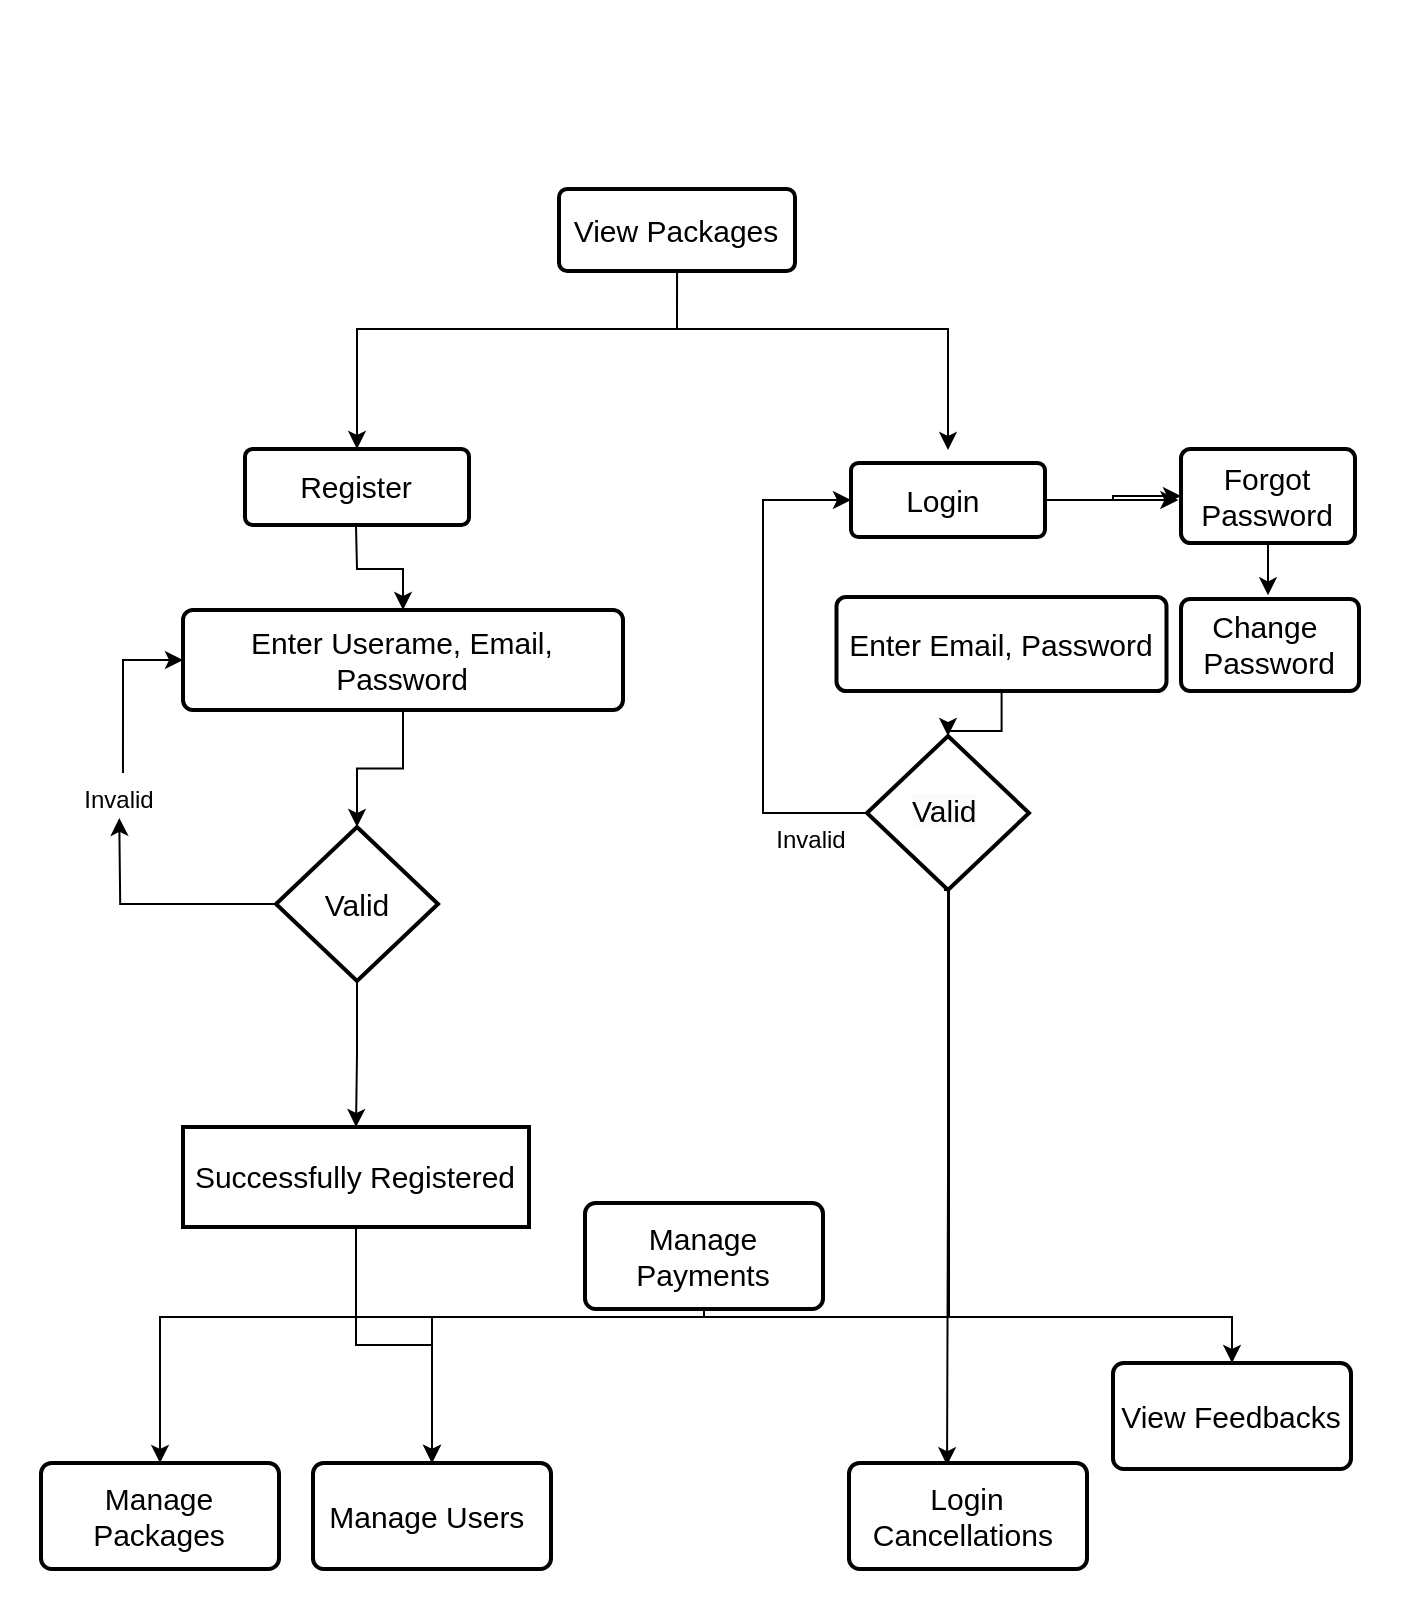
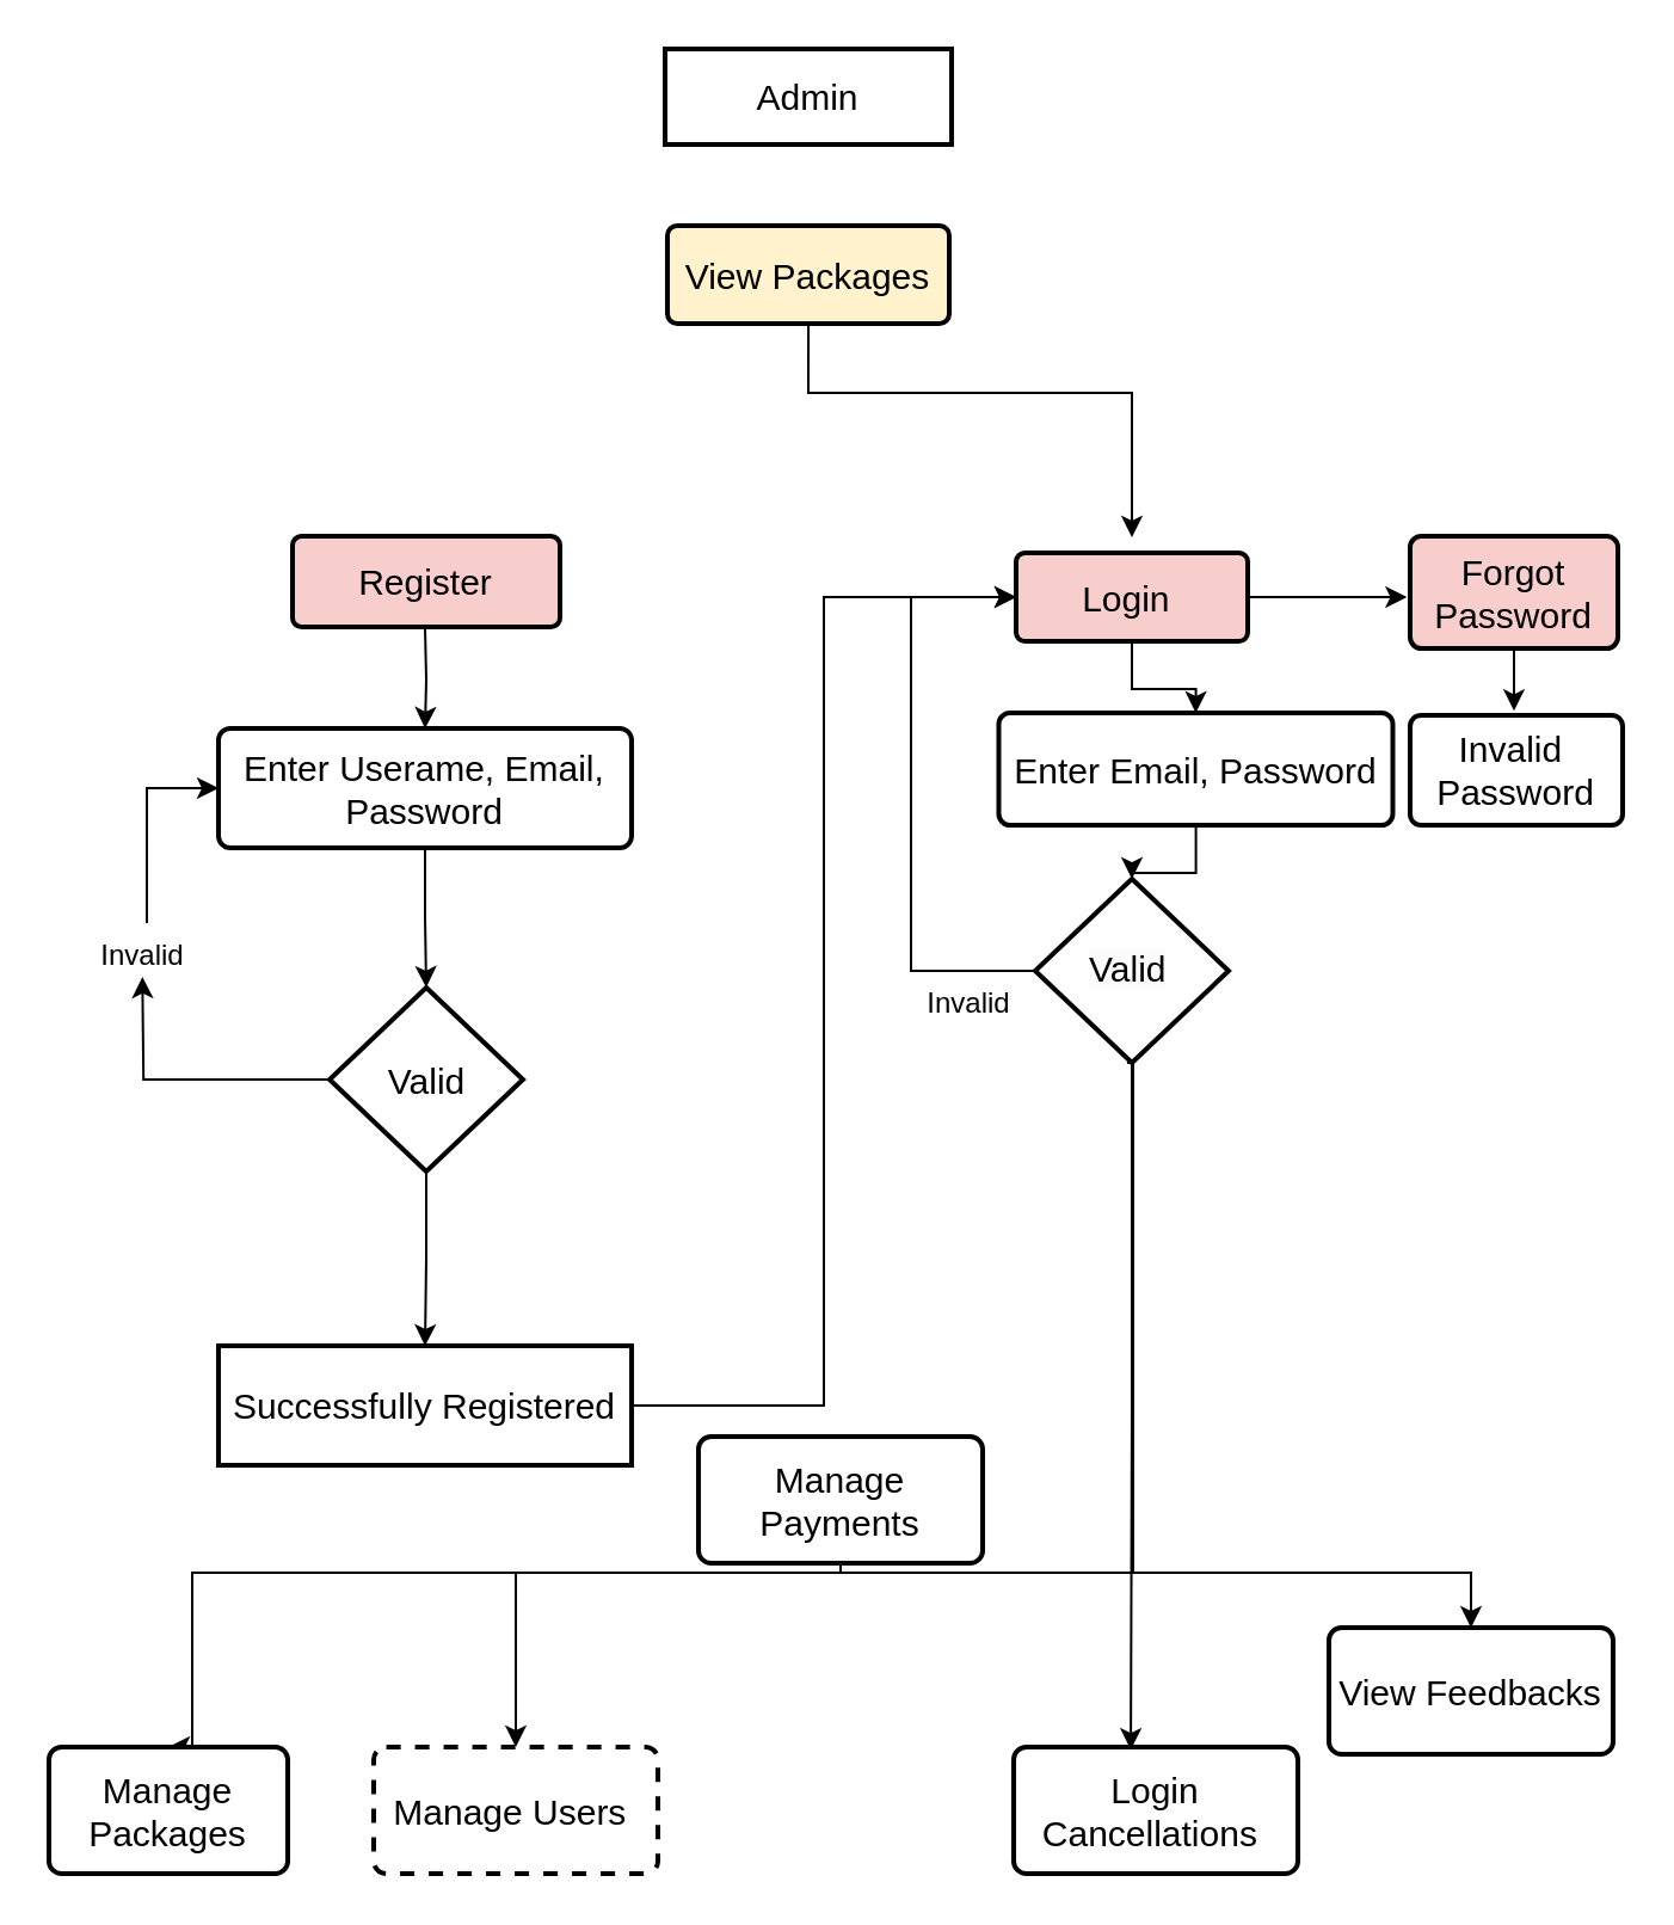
+ <mxCell id="2" value="&lt;span style=&quot;font-size: 15px;&quot;&gt;Admin&lt;/span&gt;" style="rounded=0;whiteSpace=wrap;html=1;fontSize=12;glass=0;strokeWidth=2;shadow=0;arcSize=10;" vertex="1" parent="1"><mxGeometry x="278" y="20" width="120" height="40" as="geometry" /></mxCell>
- <mxCell id="29" value="&lt;span style=&quot;font-size: 15px;&quot;&gt;View Packages&lt;/span&gt;" style="rounded=1;whiteSpace=wrap;html=1;fontSize=12;glass=0;strokeWidth=2;shadow=0;arcSize=10;" vertex="1" parent="1"><mxGeometry x="279" y="94" width="118" height="41" as="geometry" /></mxCell>
+ <mxCell id="29" value="&lt;span style=&quot;font-size: 15px;&quot;&gt;View Packages&lt;/span&gt;" style="rounded=1;whiteSpace=wrap;html=1;fontSize=12;glass=0;strokeWidth=2;shadow=0;arcSize=10;fillColor=#fff2cc;" vertex="1" parent="1"><mxGeometry x="279" y="94" width="118" height="41" as="geometry" /></mxCell>
- <mxCell id="27" style="edgeStyle=orthogonalEdgeStyle;rounded=0;orthogonalLoop=1;jettySize=auto;html=1;entryX=0.5;entryY=0;entryDx=0;entryDy=0;arcSize=10;" edge="1" parent="1" source="29" target="3"><mxGeometry relative="1" as="geometry"><mxPoint x="338" y="112" as="targetPoint" /><Array as="points"><mxPoint x="338" y="164" /><mxPoint x="178" y="164" /></Array></mxGeometry></mxCell>
- <mxCell id="3" value="&lt;font style=&quot;font-size: 15px;&quot;&gt;Register&lt;/font&gt;" style="rounded=1;whiteSpace=wrap;html=1;fontSize=12;glass=0;strokeWidth=2;shadow=0;arcSize=10;" vertex="1" parent="1"><mxGeometry x="122" y="224" width="112" height="38" as="geometry" /></mxCell>
+ <mxCell id="3" value="&lt;font style=&quot;font-size: 15px;&quot;&gt;Register&lt;/font&gt;" style="rounded=1;whiteSpace=wrap;html=1;fontSize=12;glass=0;strokeWidth=2;shadow=0;arcSize=10;fillColor=#f8cecc;" vertex="1" parent="1"><mxGeometry x="122" y="224" width="112" height="38" as="geometry" /></mxCell>
- <mxCell id="4" style="edgeStyle=orthogonalEdgeStyle;rounded=0;orthogonalLoop=1;jettySize=auto;html=1;arcSize=10;" edge="1" parent="1" source="6" target="26"><mxGeometry relative="1" as="geometry" /></mxCell>
+ <mxCell id="4" style="edgeStyle=orthogonalEdgeStyle;rounded=0;orthogonalLoop=1;jettySize=auto;html=1;entryX=0.5;entryY=0;entryDx=0;entryDy=0;arcSize=10;" edge="1" parent="1" source="6" target="8"><mxGeometry relative="1" as="geometry" /></mxCell>
- <mxCell id="26" value="&lt;span style=&quot;font-size: 15px;&quot;&gt;Forgot Password&lt;/span&gt;" style="rounded=1;whiteSpace=wrap;html=1;strokeWidth=2;arcSize=10;" vertex="1" parent="1"><mxGeometry x="590" y="224" width="87" height="47" as="geometry" /></mxCell>
+ <mxCell id="26" value="&lt;span style=&quot;font-size: 15px;&quot;&gt;Forgot Password&lt;/span&gt;" style="rounded=1;whiteSpace=wrap;html=1;strokeWidth=2;arcSize=10;fillColor=#f8cecc;" vertex="1" parent="1"><mxGeometry x="590" y="224" width="87" height="47" as="geometry" /></mxCell>
- <mxCell id="6" value="&lt;font style=&quot;font-size: 15px;&quot;&gt;Login&amp;nbsp;&lt;/font&gt;" style="rounded=1;whiteSpace=wrap;html=1;strokeWidth=2;arcSize=10;" vertex="1" parent="1"><mxGeometry x="425" y="231" width="97" height="37" as="geometry" /></mxCell>
+ <mxCell id="6" value="&lt;font style=&quot;font-size: 15px;&quot;&gt;Login&amp;nbsp;&lt;/font&gt;" style="rounded=1;whiteSpace=wrap;html=1;strokeWidth=2;arcSize=10;fillColor=#f8cecc;" vertex="1" parent="1"><mxGeometry x="425" y="231" width="97" height="37" as="geometry" /></mxCell>
- <mxCell id="9" value="&lt;font style=&quot;font-size: 15px;&quot;&gt;Change&amp;nbsp;&lt;/font&gt;&lt;div&gt;&lt;font style=&quot;font-size: 15px;&quot;&gt;Password&lt;/font&gt;&lt;/div&gt;" style="rounded=1;whiteSpace=wrap;html=1;strokeWidth=2;arcSize=10;" vertex="1" parent="1"><mxGeometry x="590" y="299" width="89" height="46" as="geometry" /></mxCell>
+ <mxCell id="9" value="&lt;font style=&quot;font-size: 15px;&quot;&gt;Invalid&amp;nbsp;&lt;/font&gt;&lt;div&gt;&lt;font style=&quot;font-size: 15px;&quot;&gt;Password&lt;/font&gt;&lt;/div&gt;" style="rounded=1;whiteSpace=wrap;html=1;strokeWidth=2;arcSize=10;" vertex="1" parent="1"><mxGeometry x="590" y="299" width="89" height="46" as="geometry" /></mxCell>
- <mxCell id="20" value="&lt;font style=&quot;font-size: 15px;&quot;&gt;Enter Userame, Email, Password&lt;/font&gt;" style="rounded=1;whiteSpace=wrap;html=1;strokeWidth=2;arcSize=10;" vertex="1" parent="1"><mxGeometry x="91" y="304.5" width="220" height="50" as="geometry" /></mxCell>
+ <mxCell id="20" value="&lt;font style=&quot;font-size: 15px;&quot;&gt;Enter Userame, Email, Password&lt;/font&gt;" style="rounded=1;whiteSpace=wrap;html=1;strokeWidth=2;arcSize=10;" vertex="1" parent="1"><mxGeometry x="91" y="304.5" width="173" height="50" as="geometry" /></mxCell>
- <mxCell id="23" style="edgeStyle=orthogonalEdgeStyle;rounded=0;orthogonalLoop=1;jettySize=auto;html=1;" edge="1" parent="1" source="24" target="32"><mxGeometry relative="1" as="geometry" /></mxCell>
+ <mxCell id="23" style="edgeStyle=orthogonalEdgeStyle;rounded=0;orthogonalLoop=1;jettySize=auto;html=1;entryX=0;entryY=0.5;entryDx=0;entryDy=0;" edge="1" parent="1" source="24" target="6"><mxGeometry relative="1" as="geometry" /></mxCell>
- <mxCell id="31" value="&lt;span style=&quot;font-size: 15px;&quot;&gt;Manage Packages&lt;/span&gt;" style="rounded=1;whiteSpace=wrap;html=1;strokeWidth=2;arcSize=10;" vertex="1" parent="1"><mxGeometry x="20" y="731" width="119" height="53" as="geometry" /></mxCell>
+ <mxCell id="31" value="&lt;span style=&quot;font-size: 15px;&quot;&gt;Manage Packages&lt;/span&gt;" style="rounded=1;whiteSpace=wrap;html=1;strokeWidth=2;arcSize=10;" vertex="1" parent="1"><mxGeometry x="20" y="731" width="100" height="53" as="geometry" /></mxCell>
- <mxCell id="32" value="&lt;span style=&quot;font-size: 15px;&quot;&gt;Manage Users&amp;nbsp;&lt;/span&gt;" style="rounded=1;whiteSpace=wrap;html=1;strokeWidth=2;arcSize=10;" vertex="1" parent="1"><mxGeometry x="156" y="731" width="119" height="53" as="geometry" /></mxCell>
+ <mxCell id="32" value="&lt;span style=&quot;font-size: 15px;&quot;&gt;Manage Users&amp;nbsp;&lt;/span&gt;" style="rounded=1;whiteSpace=wrap;html=1;strokeWidth=2;arcSize=10;dashed=1;" vertex="1" parent="1"><mxGeometry x="156" y="731" width="119" height="53" as="geometry" /></mxCell>
